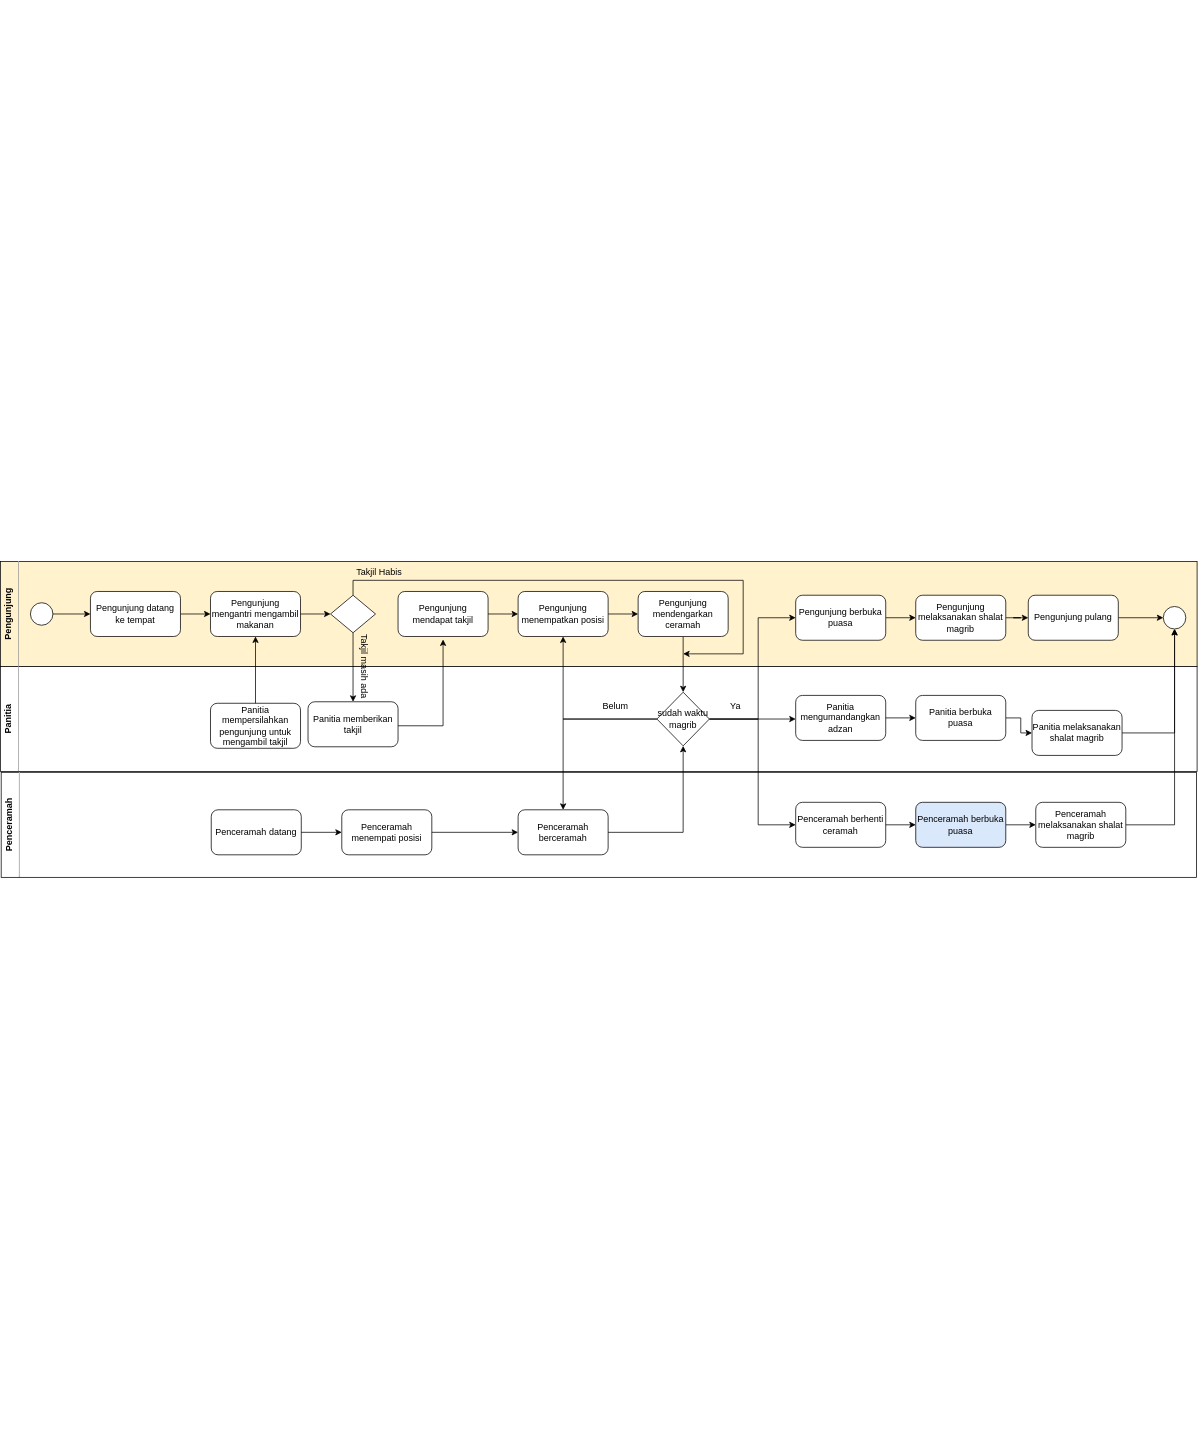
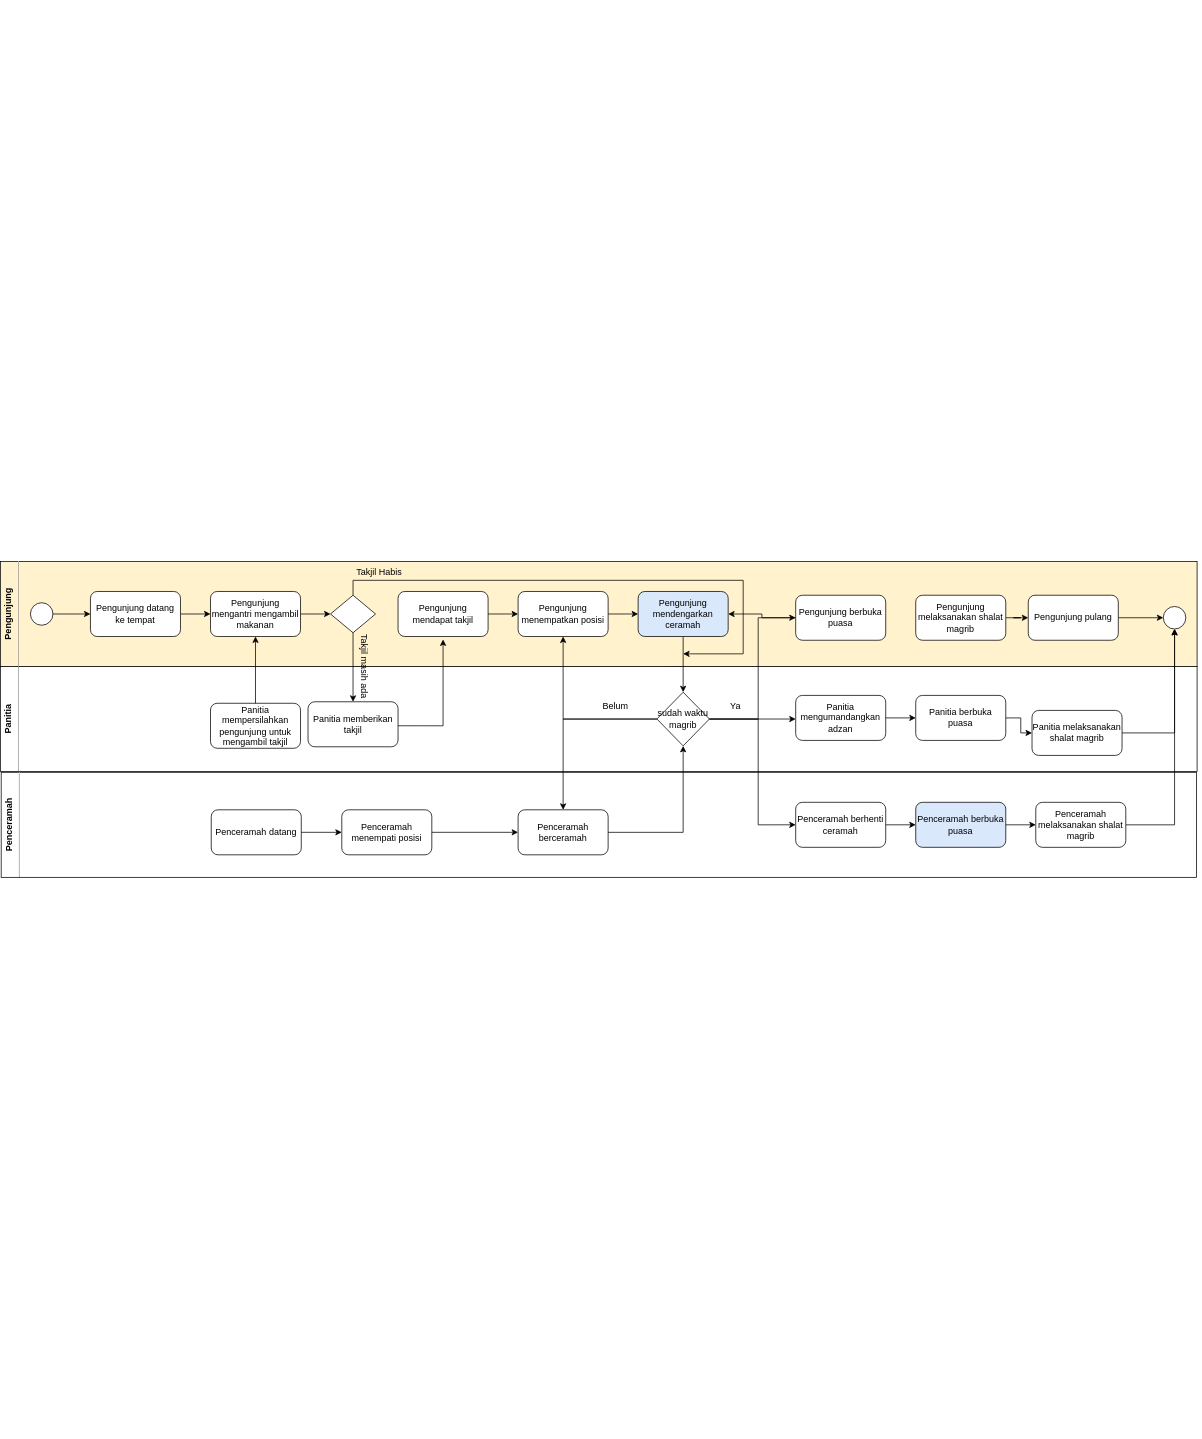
- <mxCell id="28" value="Pengunjung mendengarkan ceramah" style="rounded=1;whiteSpace=wrap;html=1;" parent="1" vertex="1"><mxGeometry x="830" y="787.87" width="120" height="60" as="geometry" /></mxCell>
+ <mxCell id="28" value="Pengunjung mendengarkan ceramah" style="rounded=1;whiteSpace=wrap;html=1;fillColor=#dae8fc;" parent="1" vertex="1"><mxGeometry x="830" y="787.87" width="120" height="60" as="geometry" /></mxCell>
- <mxCell id="40" value="" style="edgeStyle=orthogonalEdgeStyle;rounded=0;orthogonalLoop=1;jettySize=auto;html=1;" parent="1" source="41" target="43" edge="1"><mxGeometry relative="1" as="geometry" /></mxCell>
+ <mxCell id="40" value="" style="edgeStyle=orthogonalEdgeStyle;rounded=0;orthogonalLoop=1;jettySize=auto;html=1;" parent="1" source="41" target="28" edge="1"><mxGeometry relative="1" as="geometry" /></mxCell>
